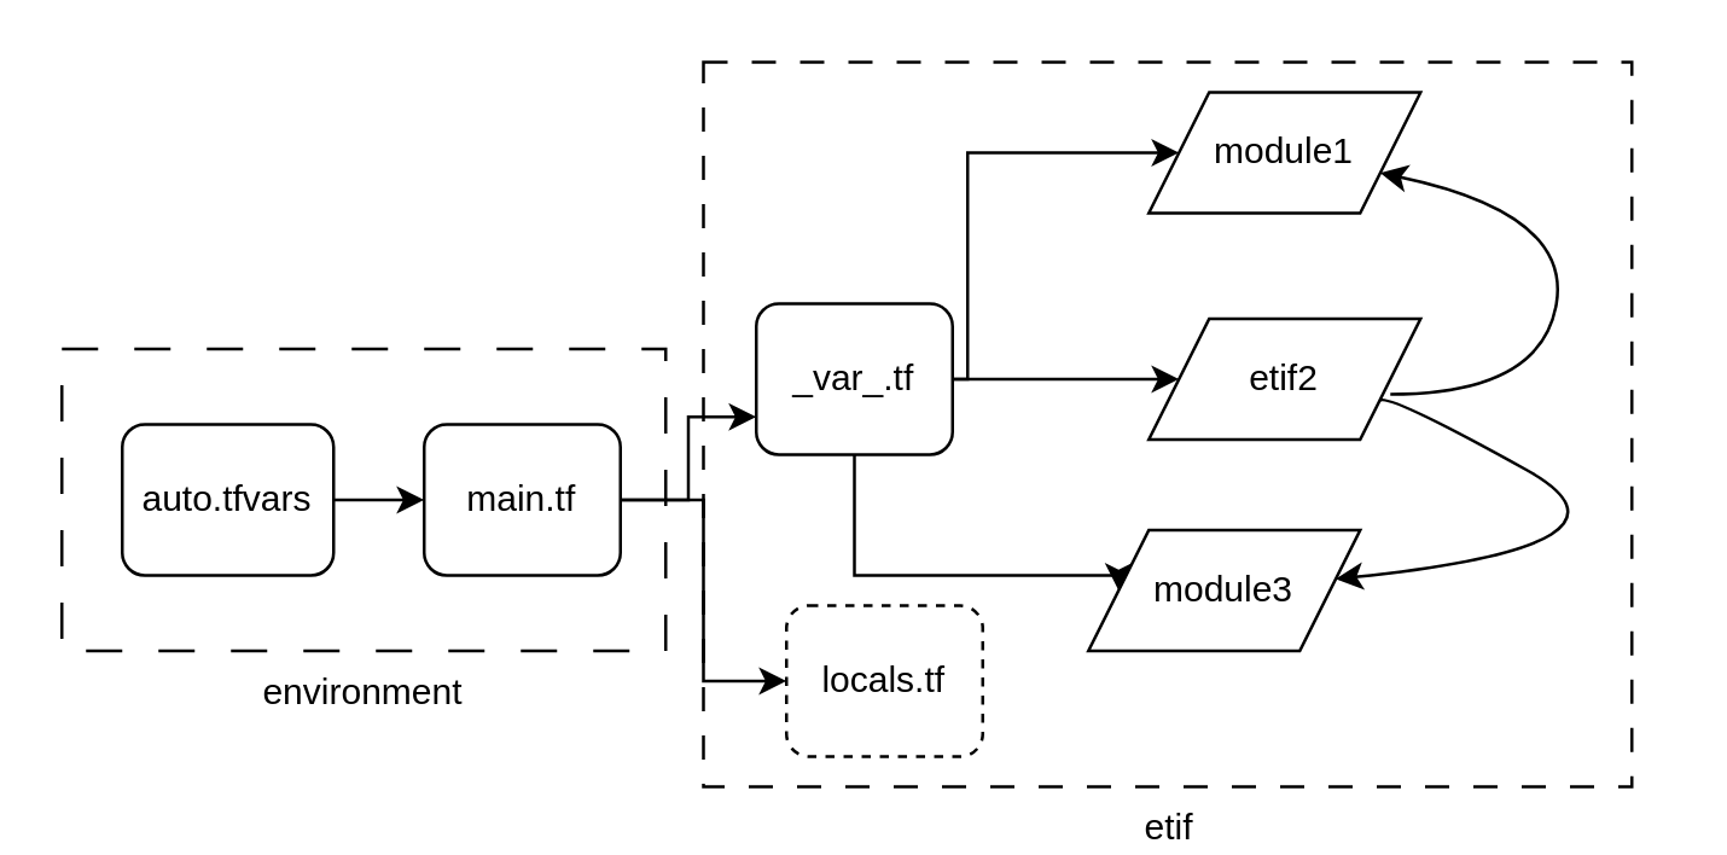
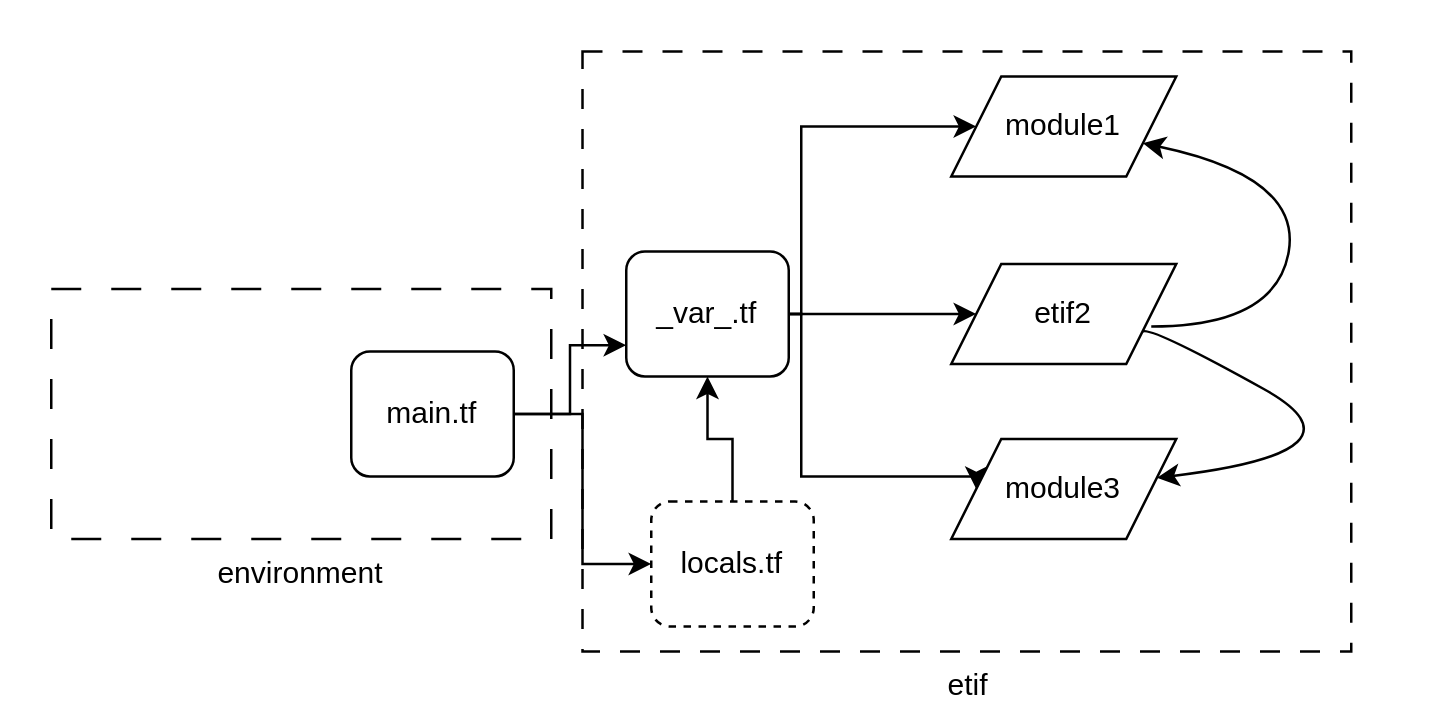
- <mxCell id="5" value="auto.tfvars" style="rounded=1;whiteSpace=wrap;html=1;" vertex="1" parent="1"><mxGeometry x="40" y="140" width="70" height="50" as="geometry" /></mxCell>
- <mxCell id="4" value="" style="edgeStyle=orthogonalEdgeStyle;rounded=0;orthogonalLoop=1;jettySize=auto;html=1;" edge="1" parent="1" source="5" target="8"><mxGeometry relative="1" as="geometry" /></mxCell>
+ <mxCell id="13" value="" style="edgeStyle=orthogonalEdgeStyle;rounded=0;orthogonalLoop=1;jettySize=auto;html=1;" edge="1" parent="1" source="14" target="12"><mxGeometry relative="1" as="geometry" /></mxCell>
- <mxCell id="17" value="module3" style="shape=parallelogram;perimeter=parallelogramPerimeter;whiteSpace=wrap;html=1;fixedSize=1;" vertex="1" parent="1"><mxGeometry x="360" y="175" width="90" height="40" as="geometry" /></mxCell>
+ <mxCell id="17" value="module3" style="shape=parallelogram;perimeter=parallelogramPerimeter;whiteSpace=wrap;html=1;fixedSize=1;" vertex="1" parent="1"><mxGeometry x="380" y="175" width="90" height="40" as="geometry" /></mxCell>
